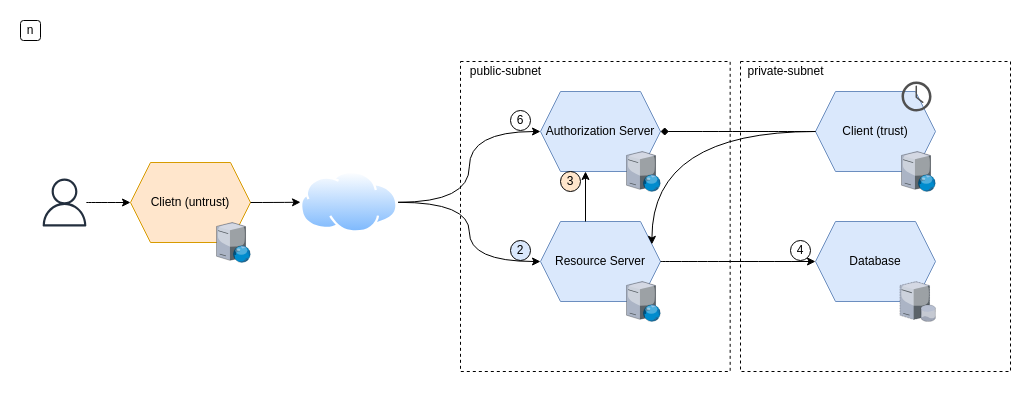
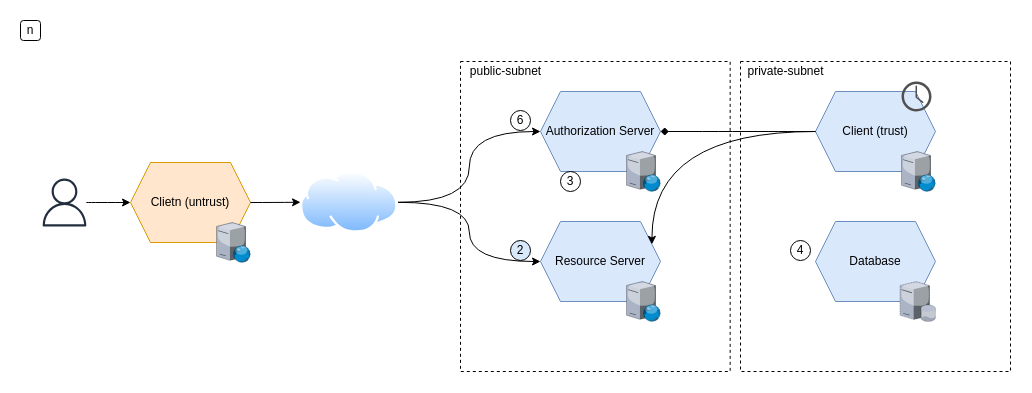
- <mxCell id="20" value="3" style="ellipse;whiteSpace=wrap;html=1;aspect=fixed;fillColor=#ffe6cc;" vertex="1" parent="8"><mxGeometry x="99.996" y="110" width="20" height="20" as="geometry" /></mxCell>
+ <mxCell id="20" value="3" style="ellipse;whiteSpace=wrap;html=1;aspect=fixed;" vertex="1" parent="8"><mxGeometry x="99.996" y="110" width="20" height="20" as="geometry" /></mxCell>
- <mxCell id="17" style="edgeStyle=orthogonalEdgeStyle;rounded=0;orthogonalLoop=1;jettySize=auto;html=1;exitX=0.375;exitY=0;exitDx=0;exitDy=0;entryX=0.375;entryY=1;entryDx=0;entryDy=0;" edge="1" parent="8" source="15" target="12"><mxGeometry relative="1" as="geometry" /></mxCell>
- <mxCell id="32" style="edgeStyle=orthogonalEdgeStyle;curved=1;orthogonalLoop=1;jettySize=auto;html=1;entryX=0;entryY=0.5;entryDx=0;entryDy=0;" edge="1" parent="1" source="15" target="25"><mxGeometry relative="1" as="geometry" /></mxCell>
